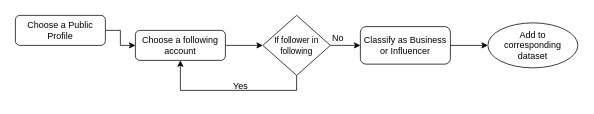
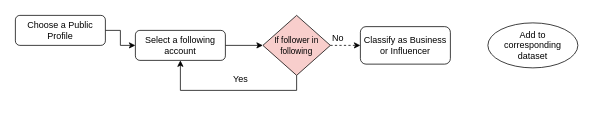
- <mxCell id="5" value="Choose a following account" style="rounded=1;whiteSpace=wrap;html=1;fontSize=12;glass=0;strokeWidth=1;shadow=0;" parent="1" vertex="1"><mxGeometry x="180" y="40" width="120" height="40" as="geometry" /></mxCell>
+ <mxCell id="5" value="Select a following account" style="rounded=1;whiteSpace=wrap;html=1;fontSize=12;glass=0;strokeWidth=1;shadow=0;" parent="1" vertex="1"><mxGeometry x="180" y="40" width="120" height="40" as="geometry" /></mxCell>
- <mxCell id="8" value="&lt;font style=&quot;font-size: 11px;&quot;&gt;If follower in following&lt;/font&gt;" style="rhombus;whiteSpace=wrap;html=1;" parent="1" vertex="1"><mxGeometry x="350" y="20" width="90" height="80" as="geometry" /></mxCell>
+ <mxCell id="8" value="&lt;font style=&quot;font-size: 11px;&quot;&gt;If follower in following&lt;/font&gt;" style="rhombus;whiteSpace=wrap;html=1;fillColor=#f8cecc;" parent="1" vertex="1"><mxGeometry x="350" y="20" width="90" height="80" as="geometry" /></mxCell>
- <mxCell id="7" value="" style="edgeStyle=orthogonalEdgeStyle;rounded=0;orthogonalLoop=1;jettySize=auto;html=1;" parent="1" source="8" target="11" edge="1"><mxGeometry relative="1" as="geometry" /></mxCell>
+ <mxCell id="7" value="" style="edgeStyle=orthogonalEdgeStyle;rounded=0;orthogonalLoop=1;jettySize=auto;html=1;dashed=1;" parent="1" source="8" target="11" edge="1"><mxGeometry relative="1" as="geometry" /></mxCell>
- <mxCell id="10" value="" style="edgeStyle=orthogonalEdgeStyle;rounded=0;orthogonalLoop=1;jettySize=auto;html=1;" parent="1" source="11" target="12" edge="1"><mxGeometry relative="1" as="geometry" /></mxCell>
- <mxCell id="13" value="Yes" style="text;html=1;align=center;verticalAlign=middle;resizable=0;points=[];autosize=1;strokeColor=none;fillColor=none;" parent="1" vertex="1"><mxGeometry x="300" y="100" width="40" height="30" as="geometry" /></mxCell>
+ <mxCell id="13" value="Yes" style="text;html=1;align=center;verticalAlign=middle;resizable=0;points=[];autosize=1;strokeColor=none;fillColor=none;" parent="1" vertex="1"><mxGeometry x="300" y="90" width="40" height="30" as="geometry" /></mxCell>
